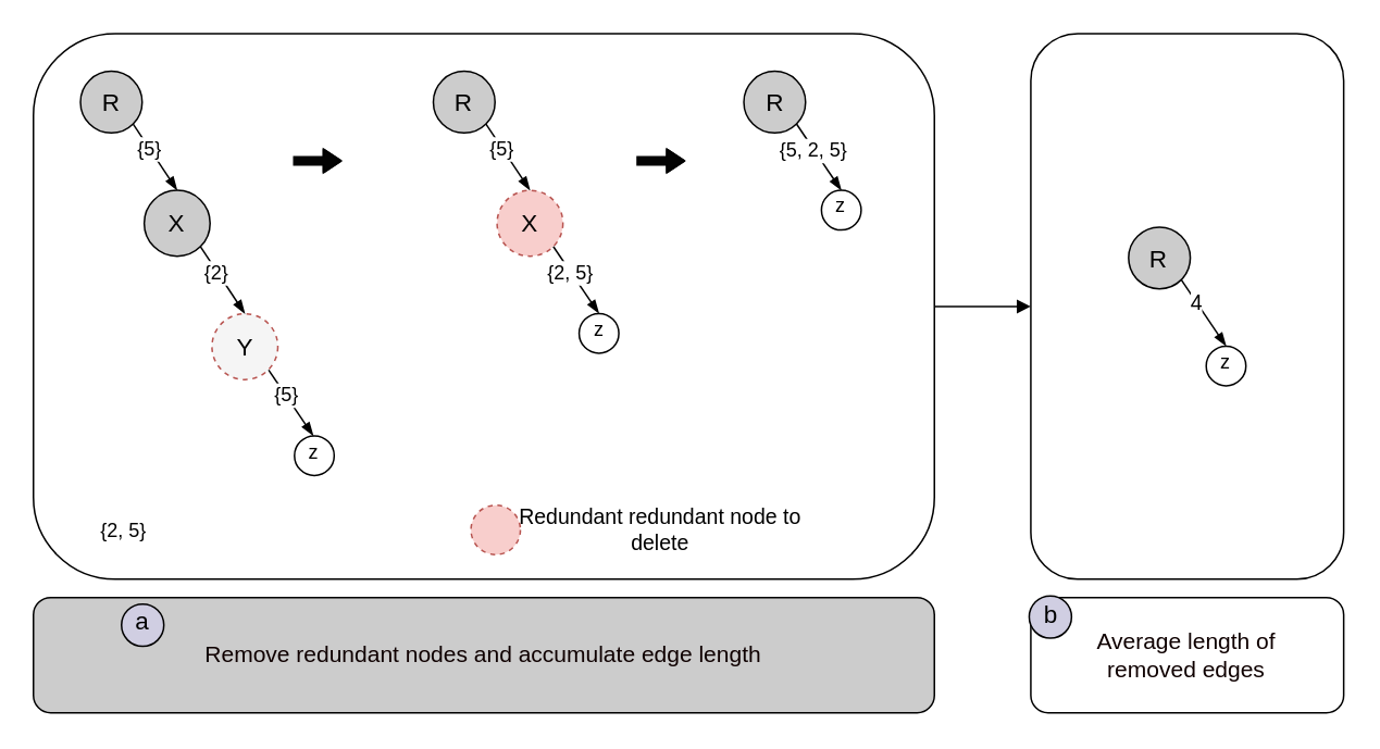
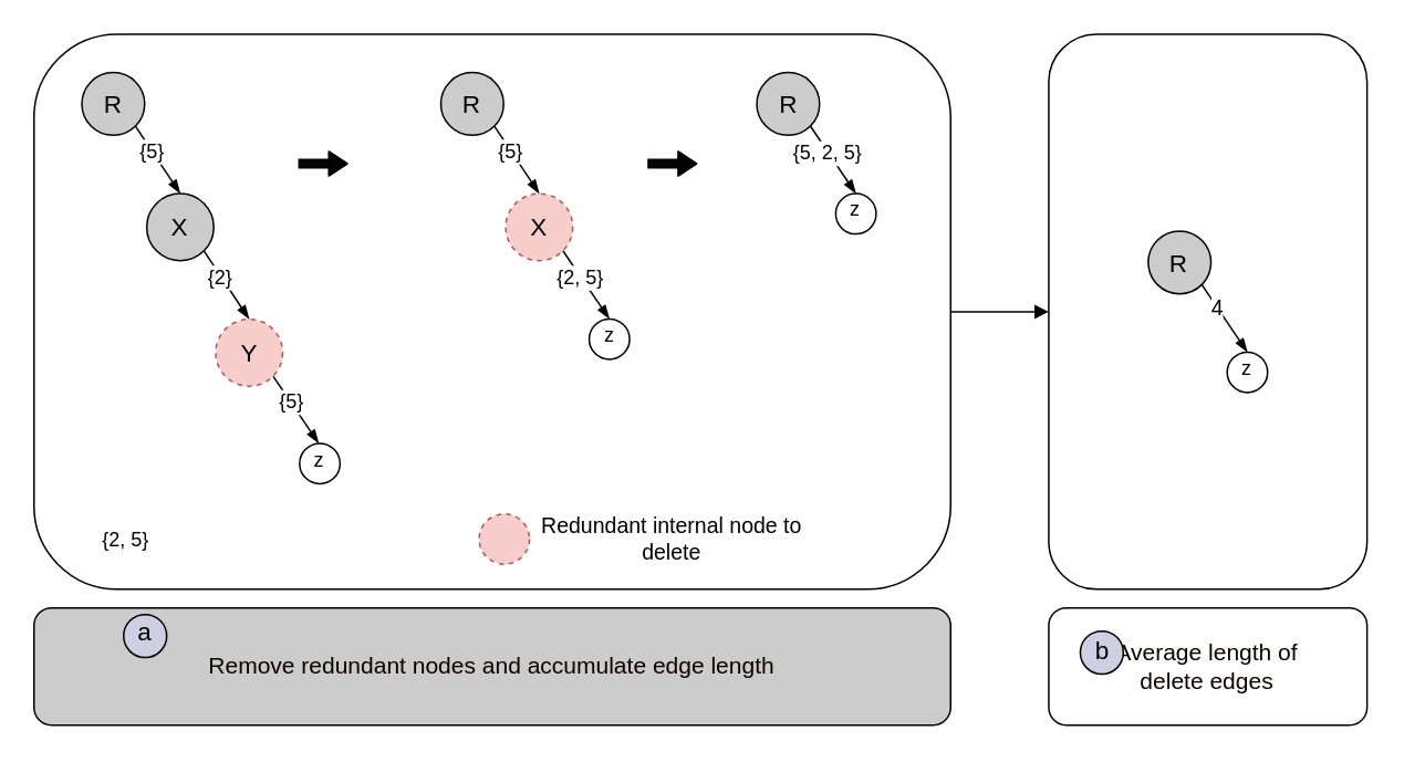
- <mxCell id="11" value="Y" style="ellipse;whiteSpace=wrap;html=1;aspect=fixed;fontStyle=0;fillColor=#f5f5f5;strokeColor=#b85450;dashed=1;verticalAlign=middle;fontSize=15;spacingLeft=2;" vertex="1" parent="1"><mxGeometry x="129.451" y="191.75" width="40.379" height="40.379" as="geometry" /></mxCell>
+ <mxCell id="11" value="Y" style="ellipse;whiteSpace=wrap;html=1;aspect=fixed;fontStyle=0;fillColor=#f8cecc;strokeColor=#b85450;dashed=1;verticalAlign=middle;fontSize=15;spacingLeft=2;" vertex="1" parent="1"><mxGeometry x="129.451" y="191.75" width="40.379" height="40.379" as="geometry" /></mxCell>
- <mxCell id="24" value="&lt;font style=&quot;font-size: 13px;&quot;&gt;Redundant redundant node to delete&lt;br&gt;&lt;/font&gt;" style="text;html=1;align=center;verticalAlign=middle;whiteSpace=wrap;rounded=0;fontSize=13;" vertex="1" parent="1"><mxGeometry x="315.965" y="302.658" width="177.378" height="43.263" as="geometry" /></mxCell>
+ <mxCell id="24" value="&lt;font style=&quot;font-size: 13px;&quot;&gt;Redundant internal node to delete&lt;br&gt;&lt;/font&gt;" style="text;html=1;align=center;verticalAlign=middle;whiteSpace=wrap;rounded=0;fontSize=13;" vertex="1" parent="1"><mxGeometry x="315.965" y="302.658" width="177.378" height="43.263" as="geometry" /></mxCell>
- <mxCell id="32" value="&lt;p style=&quot;line-height: 100%; font-size: 15px;&quot;&gt;b&lt;/p&gt;" style="ellipse;whiteSpace=wrap;html=1;aspect=fixed;verticalAlign=middle;fillColor=#d0cee2;strokeColor=#000000;spacing=0;fontSize=15;spacingBottom=4;spacingLeft=2;" vertex="1" parent="1"><mxGeometry x="630.451" y="364.757" width="25.958" height="25.958" as="geometry" /></mxCell>
+ <mxCell id="32" value="&lt;p style=&quot;line-height: 100%; font-size: 15px;&quot;&gt;b&lt;/p&gt;" style="ellipse;whiteSpace=wrap;html=1;aspect=fixed;verticalAlign=middle;fillColor=#d0cee2;strokeColor=#000000;spacing=0;fontSize=15;spacingBottom=4;spacingLeft=2;" vertex="1" parent="1"><mxGeometry x="650.451" y="379.757" width="25.958" height="25.958" as="geometry" /></mxCell>
- <mxCell id="31" value="&lt;font style=&quot;font-size: 14px;&quot; color=&quot;#0f0000&quot;&gt;Average length of&lt;/font&gt;&lt;div style=&quot;font-size: 14px;&quot;&gt;&lt;font style=&quot;font-size: 14px;&quot; color=&quot;#0f0000&quot;&gt;removed edges&lt;/font&gt;&lt;/div&gt;" style="rounded=1;whiteSpace=wrap;html=1;container=0;fontColor=#CC0000;fontSize=14;" vertex="1" parent="1"><mxGeometry x="631.451" y="365.757" width="191.799" height="70.663" as="geometry" /></mxCell>
+ <mxCell id="31" value="&lt;font style=&quot;font-size: 14px;&quot; color=&quot;#0f0000&quot;&gt;Average length of&lt;/font&gt;&lt;div style=&quot;font-size: 14px;&quot;&gt;&lt;font style=&quot;font-size: 14px;&quot; color=&quot;#0f0000&quot;&gt;delete edges&lt;/font&gt;&lt;/div&gt;" style="rounded=1;whiteSpace=wrap;html=1;container=0;fontColor=#CC0000;fontSize=14;" vertex="1" parent="1"><mxGeometry x="631.451" y="365.757" width="191.799" height="70.663" as="geometry" /></mxCell>
